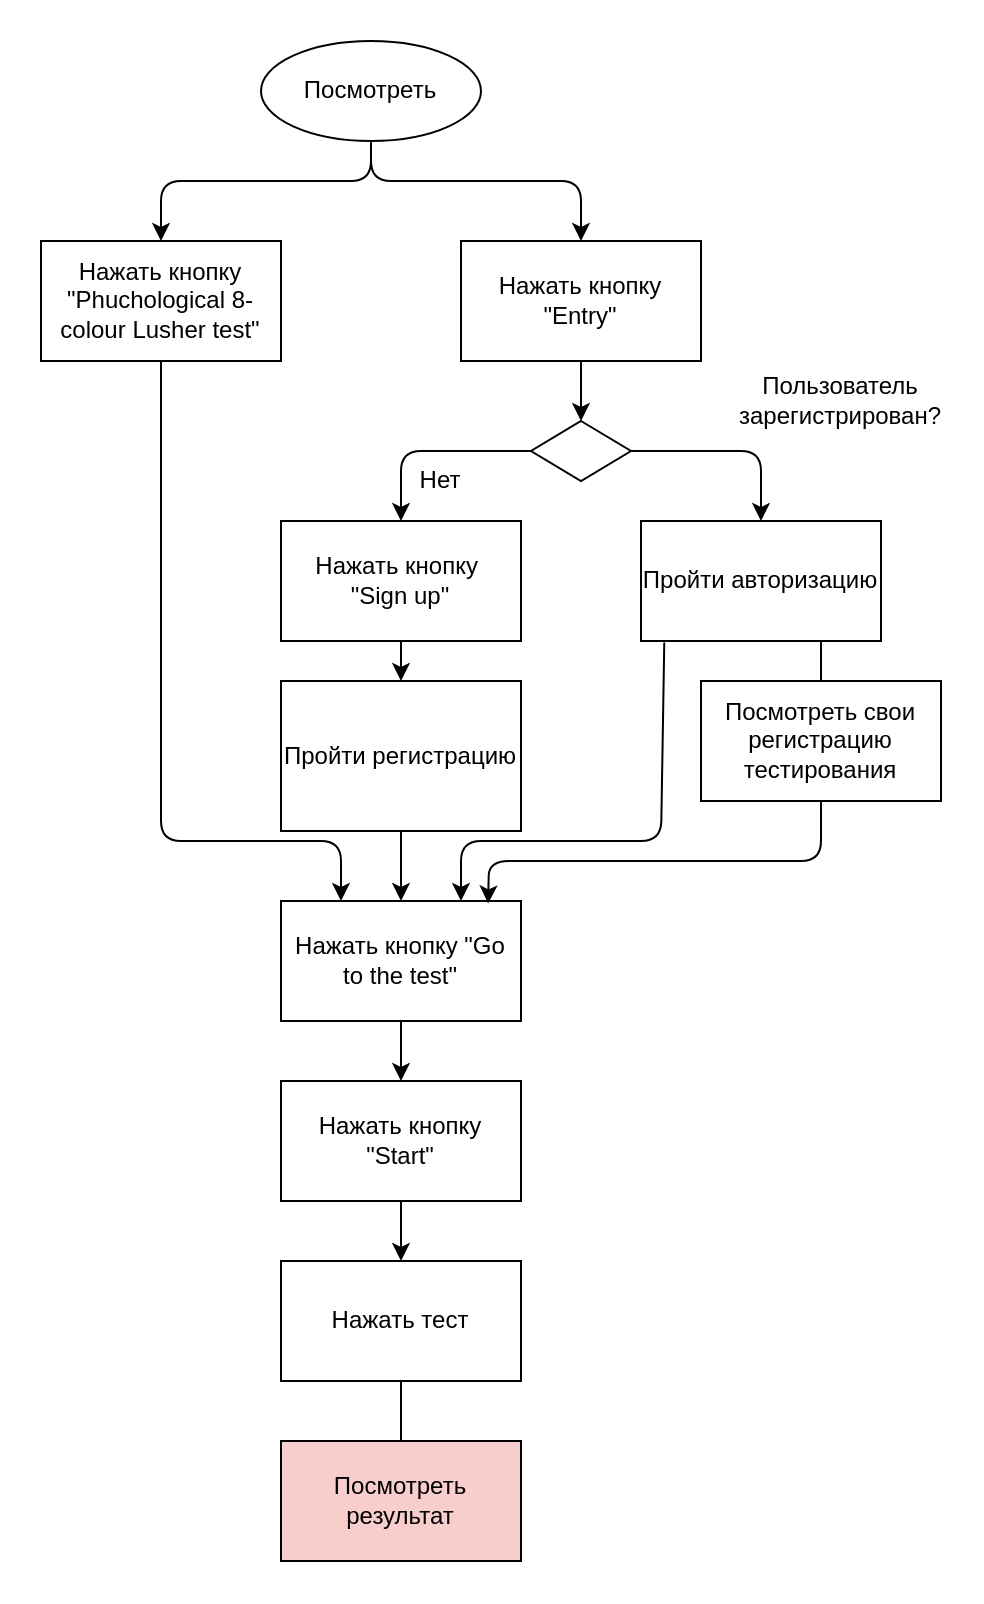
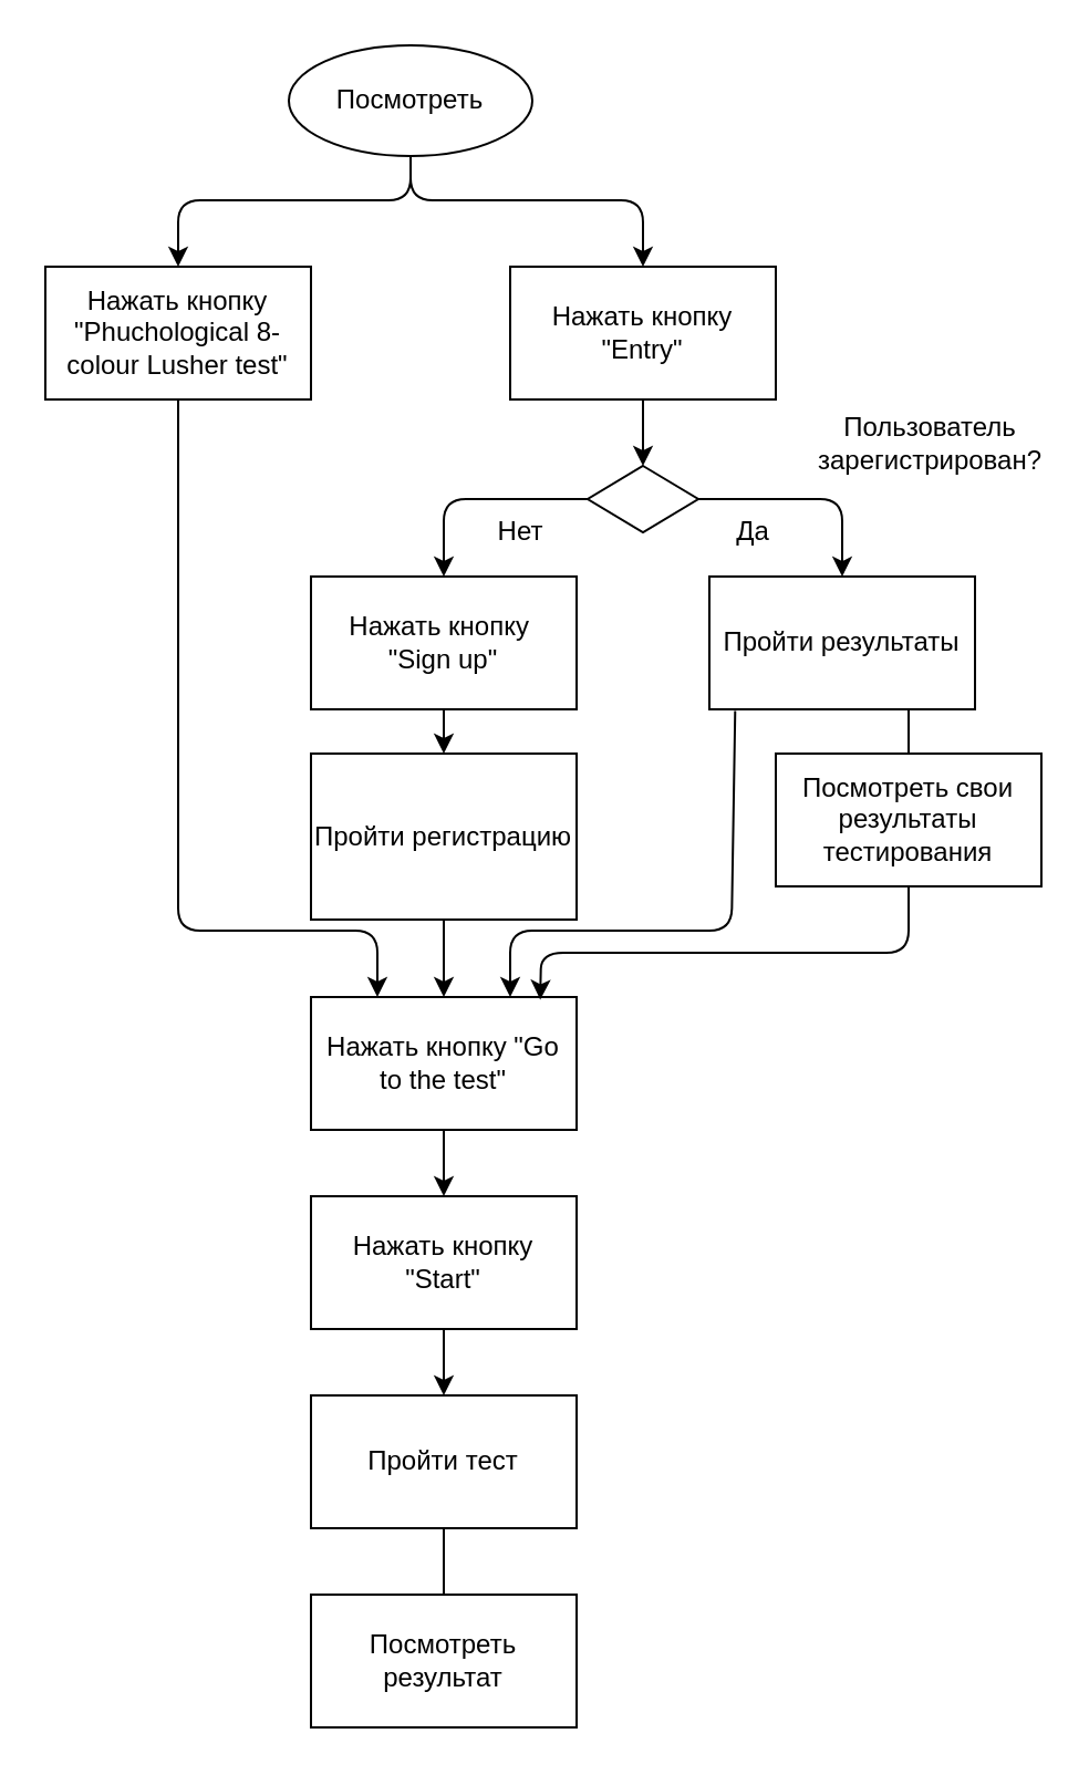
- <mxCell id="13" value="Нет" style="text;html=1;strokeColor=none;fillColor=none;align=center;verticalAlign=middle;whiteSpace=wrap;rounded=0;" vertex="1" parent="1"><mxGeometry x="200" y="230" width="40" height="20" as="geometry" /></mxCell>
+ <mxCell id="13" value="Нет" style="text;html=1;strokeColor=none;fillColor=none;align=center;verticalAlign=middle;whiteSpace=wrap;rounded=0;" vertex="1" parent="1"><mxGeometry x="215" y="230" width="40" height="20" as="geometry" /></mxCell>
+ <mxCell id="10" value="Да" style="text;html=1;strokeColor=none;fillColor=none;align=center;verticalAlign=middle;whiteSpace=wrap;rounded=0;" vertex="1" parent="1"><mxGeometry x="320" y="230" width="40" height="20" as="geometry" /></mxCell>
- <mxCell id="11" value="Пройти авторизацию" style="rounded=0;whiteSpace=wrap;html=1;" vertex="1" parent="1"><mxGeometry x="320" y="260" width="120" height="60" as="geometry" /></mxCell>
+ <mxCell id="11" value="Пройти результаты" style="rounded=0;whiteSpace=wrap;html=1;" vertex="1" parent="1"><mxGeometry x="320" y="260" width="120" height="60" as="geometry" /></mxCell>
- <mxCell id="28" value="Посмотреть свои регистрацию тестирования" style="rounded=0;whiteSpace=wrap;html=1;" vertex="1" parent="1"><mxGeometry x="350" y="340" width="120" height="60" as="geometry" /></mxCell>
+ <mxCell id="28" value="Посмотреть свои результаты тестирования" style="rounded=0;whiteSpace=wrap;html=1;" vertex="1" parent="1"><mxGeometry x="350" y="340" width="120" height="60" as="geometry" /></mxCell>
- <mxCell id="16" value="Нажать тест" style="rounded=0;whiteSpace=wrap;html=1;" vertex="1" parent="1"><mxGeometry x="140" y="630" width="120" height="60" as="geometry" /></mxCell>
+ <mxCell id="16" value="Пройти тест" style="rounded=0;whiteSpace=wrap;html=1;" vertex="1" parent="1"><mxGeometry x="140" y="630" width="120" height="60" as="geometry" /></mxCell>
- <mxCell id="17" value="Посмотреть результат" style="rounded=0;whiteSpace=wrap;html=1;fillColor=#f8cecc;" vertex="1" parent="1"><mxGeometry x="140" y="720" width="120" height="60" as="geometry" /></mxCell>
+ <mxCell id="17" value="Посмотреть результат" style="rounded=0;whiteSpace=wrap;html=1;" vertex="1" parent="1"><mxGeometry x="140" y="720" width="120" height="60" as="geometry" /></mxCell>
